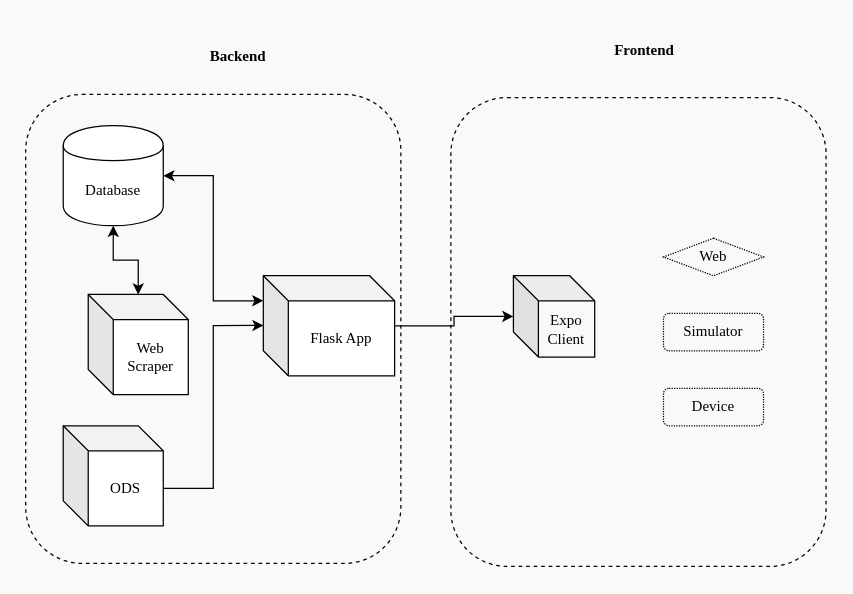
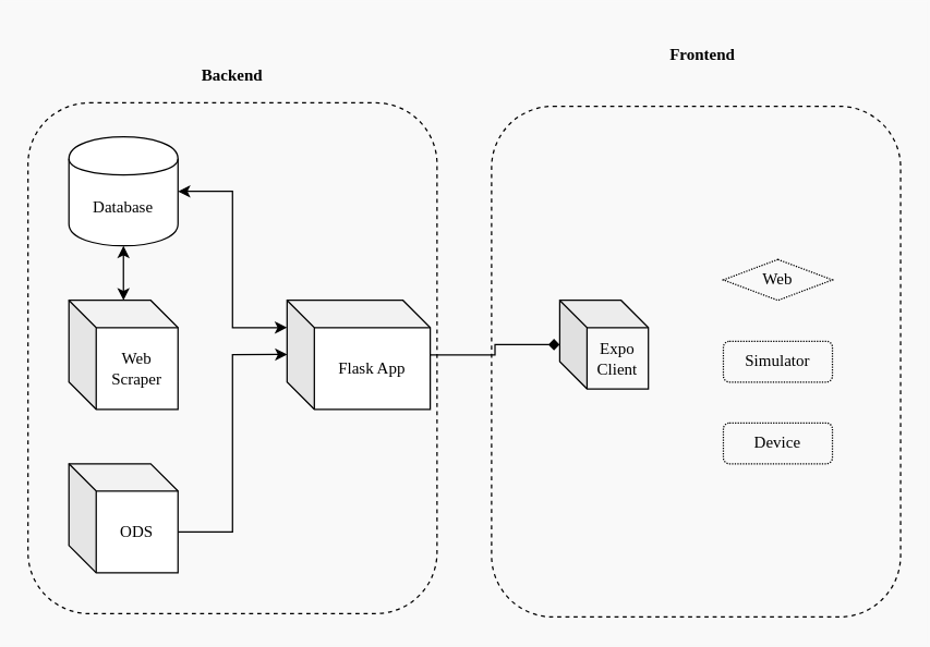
- <mxCell id="16" value="&lt;b&gt;&lt;font face=&quot;Verdana&quot;&gt;Backend&lt;/font&gt;&lt;/b&gt;" style="text;html=1;strokeColor=none;fillColor=none;align=center;verticalAlign=middle;whiteSpace=wrap;rounded=0;" vertex="1" parent="1"><mxGeometry x="130" y="25" width="120" height="40" as="geometry" /></mxCell>
+ <mxCell id="16" value="&lt;b&gt;&lt;font face=&quot;Verdana&quot;&gt;Backend&lt;/font&gt;&lt;/b&gt;" style="text;html=1;strokeColor=none;fillColor=none;align=center;verticalAlign=middle;whiteSpace=wrap;rounded=0;" vertex="1" parent="1"><mxGeometry x="110" width="120" height="40" as="geometry" y="35" /></mxCell>
- <mxCell id="6" style="edgeStyle=orthogonalEdgeStyle;rounded=0;orthogonalLoop=1;jettySize=auto;html=1;startArrow=none;startFill=0;" parent="1" source="7" target="10" edge="1"><mxGeometry relative="1" as="geometry" /></mxCell>
+ <mxCell id="6" style="edgeStyle=orthogonalEdgeStyle;rounded=0;orthogonalLoop=1;jettySize=auto;html=1;startArrow=none;startFill=0;endArrow=diamond;" parent="1" source="7" target="10" edge="1"><mxGeometry relative="1" as="geometry" /></mxCell>
- <mxCell id="14" value="&lt;div&gt;&lt;font face=&quot;Verdana&quot;&gt;Web&lt;/font&gt;&lt;/div&gt;&lt;div&gt;&lt;font face=&quot;Verdana&quot;&gt;Scraper&lt;br&gt;&lt;/font&gt;&lt;/div&gt;" style="shape=cube;whiteSpace=wrap;html=1;boundedLbl=1;backgroundOutline=1;darkOpacity=0.05;darkOpacity2=0.1;" parent="1" vertex="1"><mxGeometry x="70" y="235" width="80" height="80" as="geometry" /></mxCell>
+ <mxCell id="14" value="&lt;div&gt;&lt;font face=&quot;Verdana&quot;&gt;Web&lt;/font&gt;&lt;/div&gt;&lt;div&gt;&lt;font face=&quot;Verdana&quot;&gt;Scraper&lt;br&gt;&lt;/font&gt;&lt;/div&gt;" style="shape=cube;whiteSpace=wrap;html=1;boundedLbl=1;backgroundOutline=1;darkOpacity=0.05;darkOpacity2=0.1;" parent="1" vertex="1"><mxGeometry x="50" y="220" width="80" height="80" as="geometry" /></mxCell>
